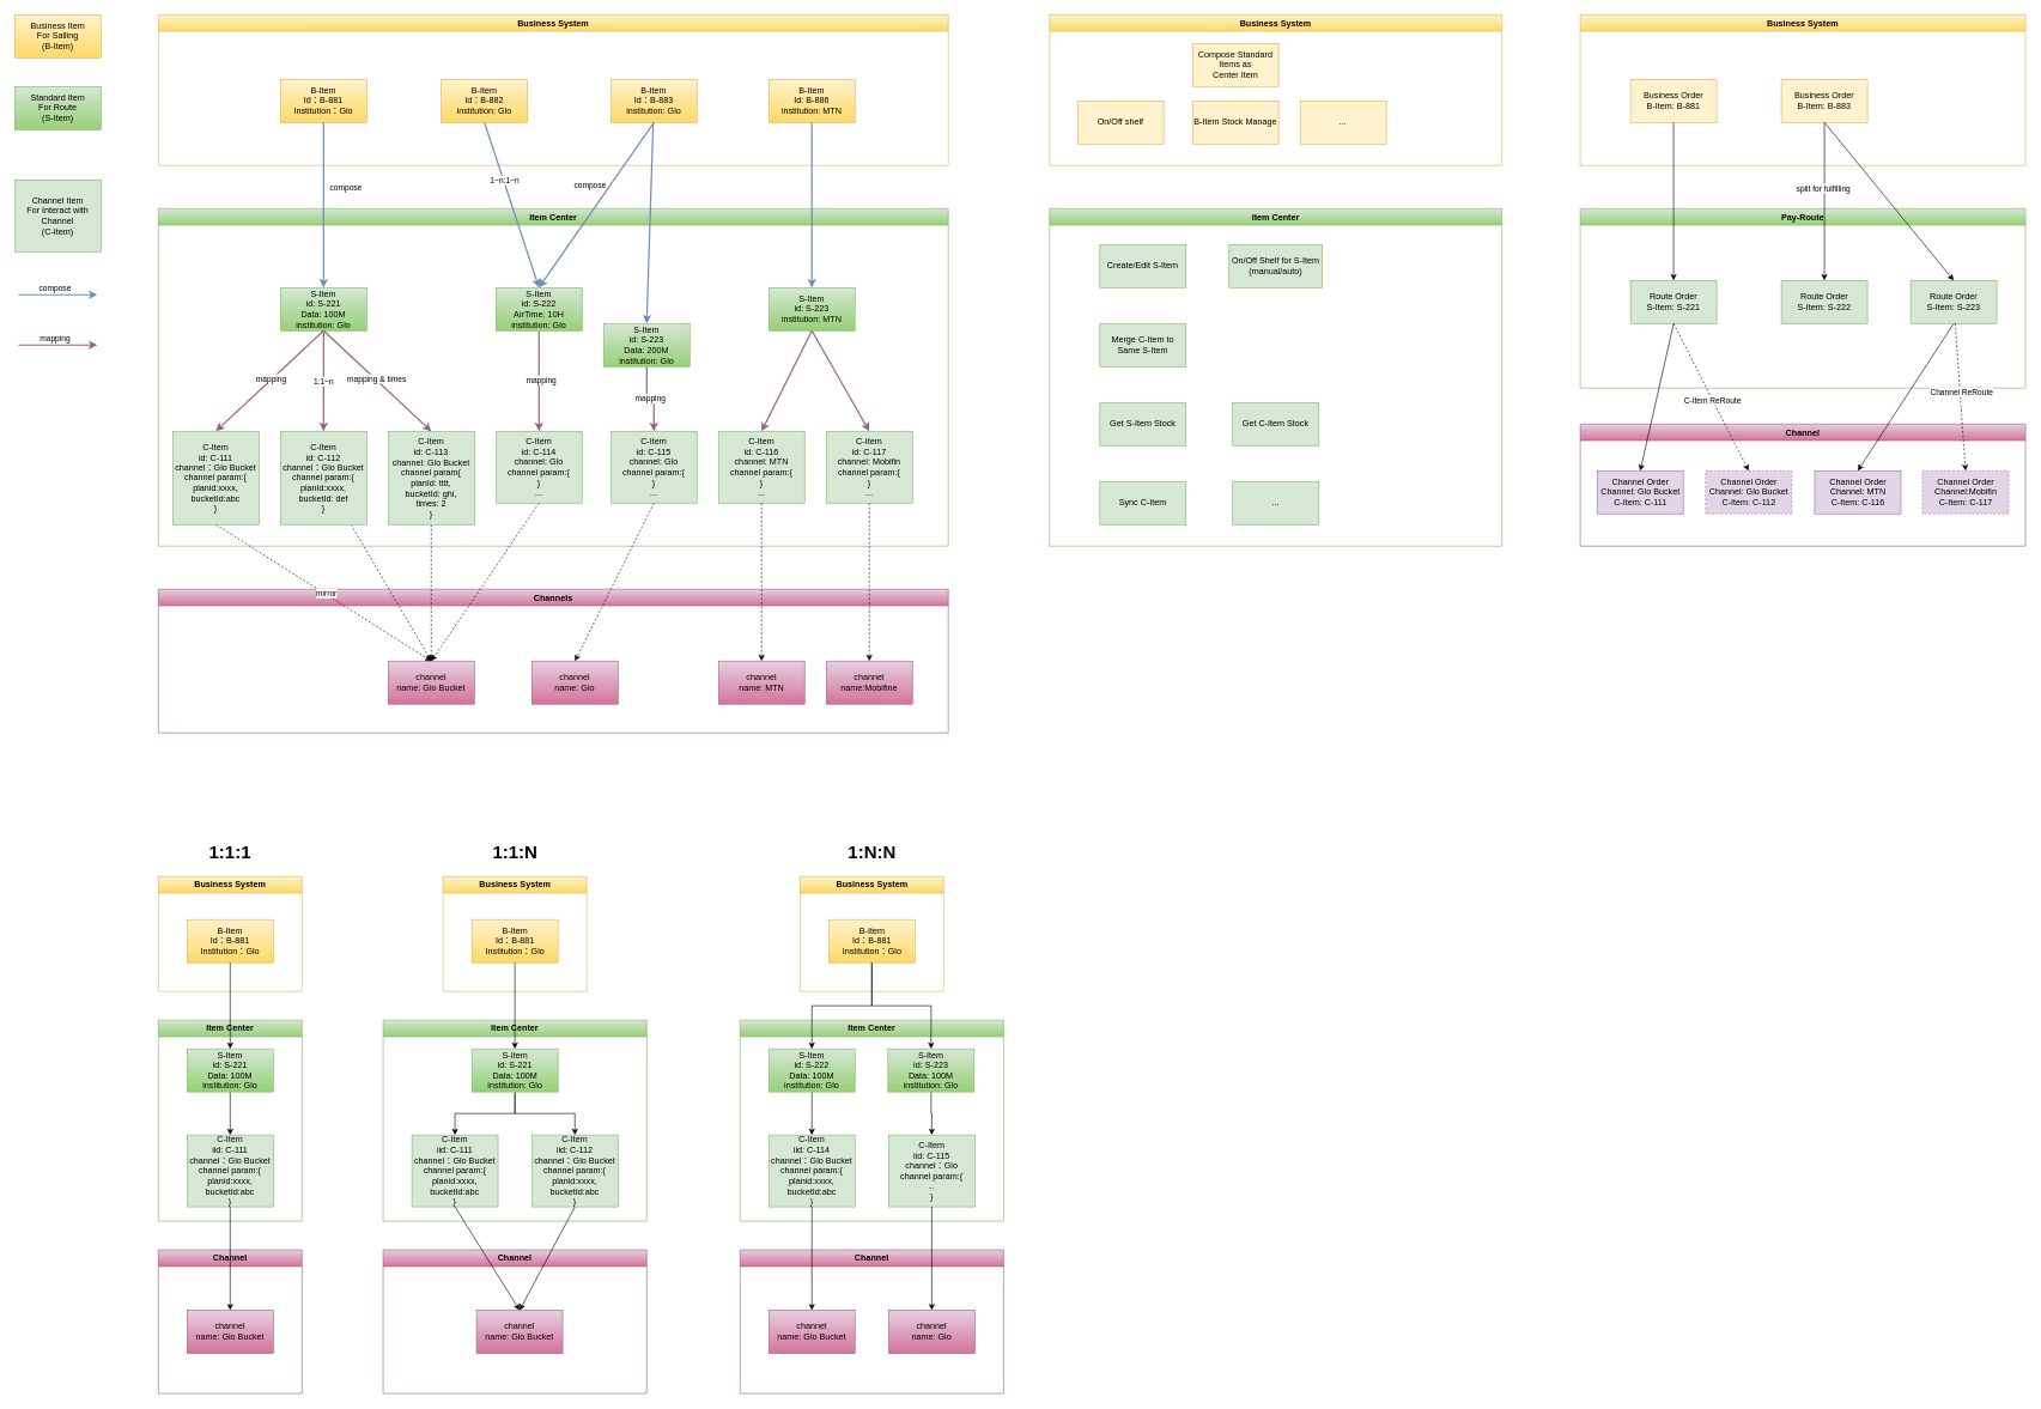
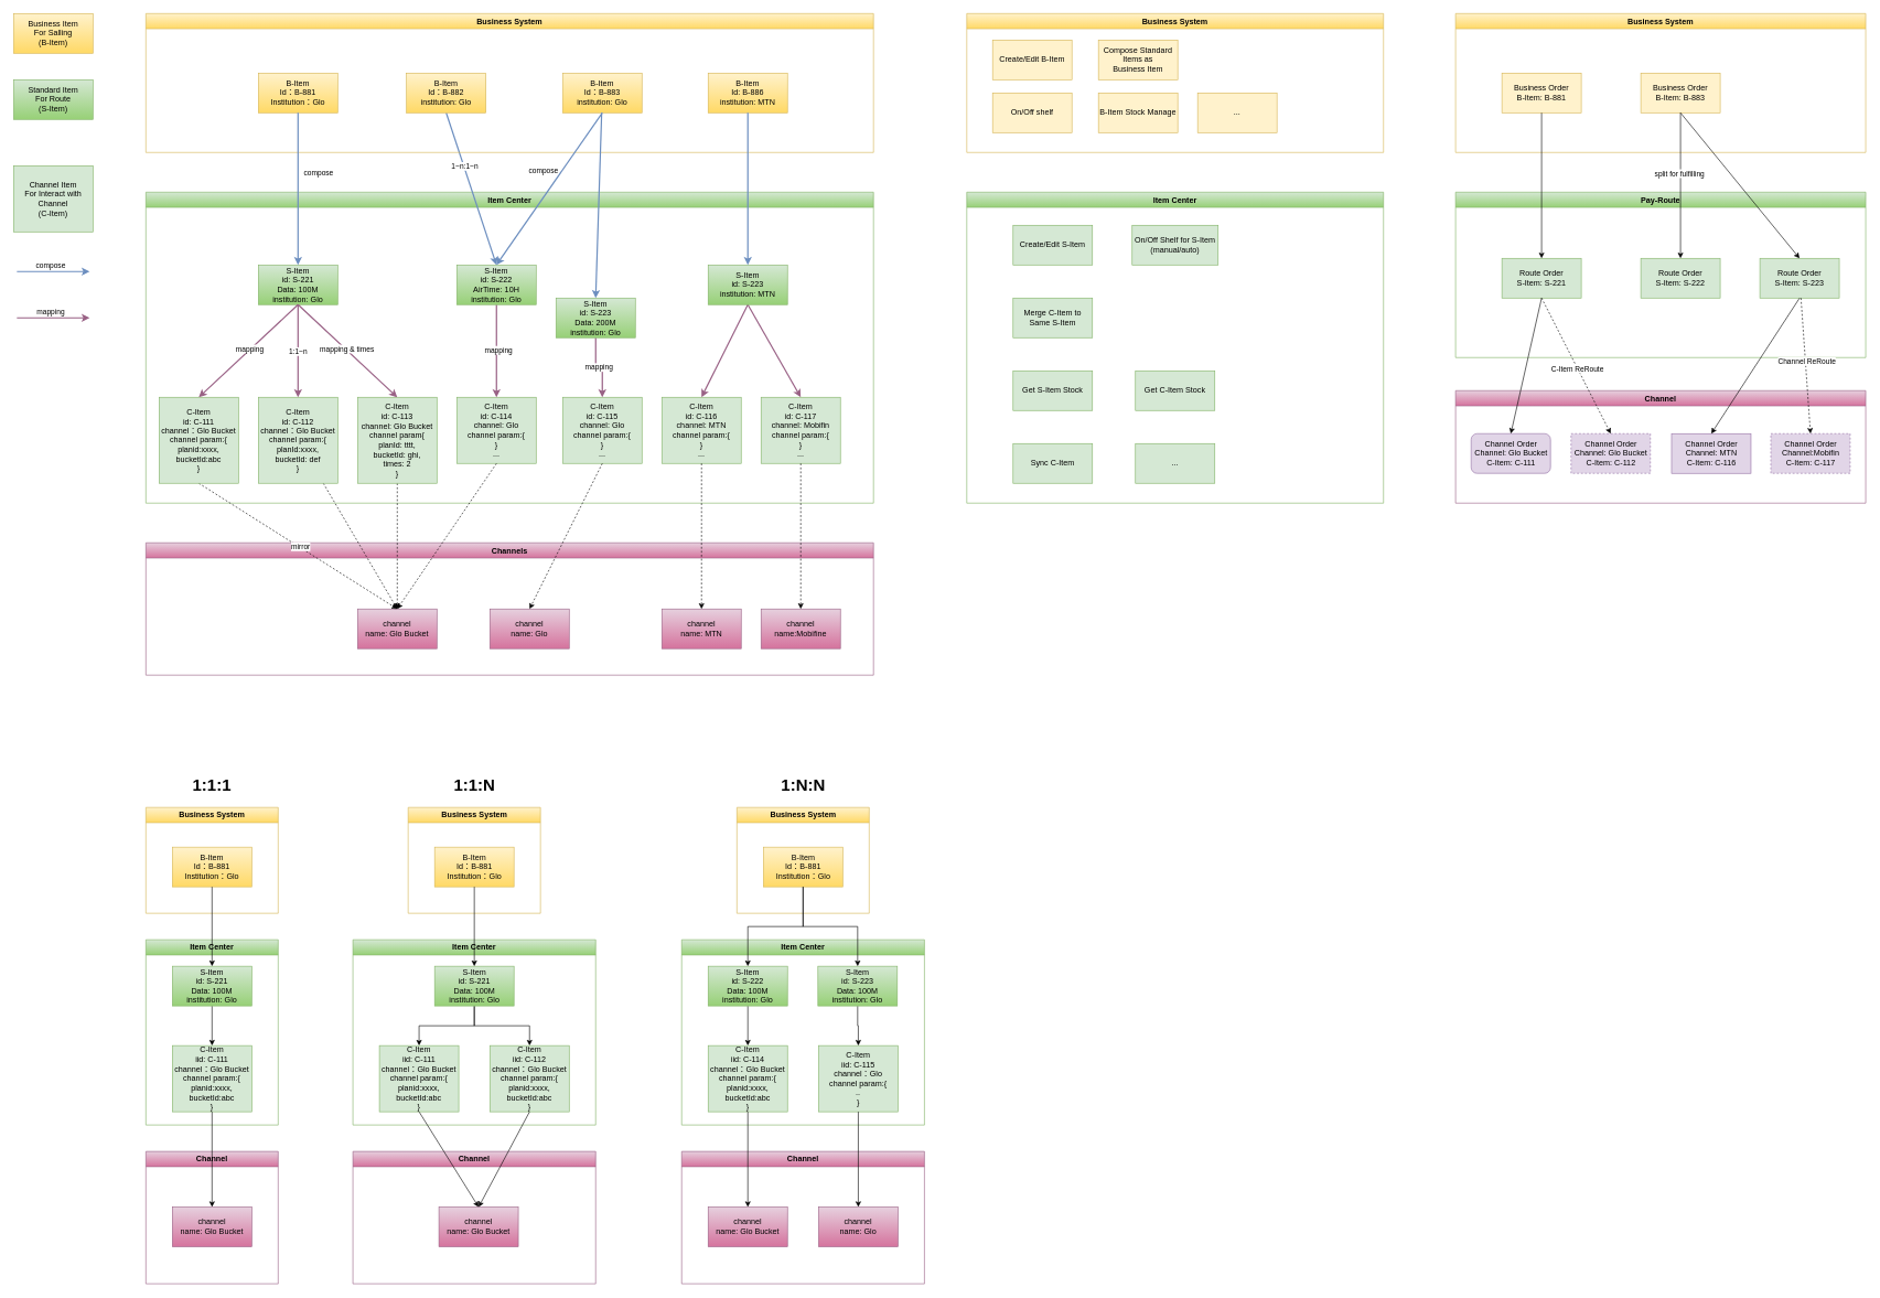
+ <mxCell id="52" value="Create/Edit B-Item" style="rounded=0;whiteSpace=wrap;html=1;fillColor=#fff2cc;strokeColor=#d6b656;" vertex="1" parent="51"><mxGeometry x="39" y="40" width="120" height="60" as="geometry" /></mxCell>
- <mxCell id="54" value="Compose Standard Items as &lt;br&gt;Center Item" style="rounded=0;whiteSpace=wrap;html=1;fillColor=#fff2cc;strokeColor=#d6b656;" vertex="1" parent="51"><mxGeometry x="199" y="40" width="120" height="60" as="geometry" /></mxCell>
+ <mxCell id="54" value="Compose Standard Items as &lt;br&gt;Business Item" style="rounded=0;whiteSpace=wrap;html=1;fillColor=#fff2cc;strokeColor=#d6b656;" vertex="1" parent="51"><mxGeometry x="199" y="40" width="120" height="60" as="geometry" /></mxCell>
- <mxCell id="94" value="Channel Order&lt;br&gt;Channel: Glo Bucket&lt;br&gt;C-Item: C-111" style="rounded=0;whiteSpace=wrap;html=1;fillColor=#e1d5e7;strokeColor=#9673a6;" vertex="1" parent="93"><mxGeometry x="23.5" y="65" width="120" height="60" as="geometry" /></mxCell>
+ <mxCell id="94" value="Channel Order&lt;br&gt;Channel: Glo Bucket&lt;br&gt;C-Item: C-111" style="whiteSpace=wrap;html=1;fillColor=#e1d5e7;strokeColor=#9673a6;rounded=1;" vertex="1" parent="93"><mxGeometry x="23.5" y="65" width="120" height="60" as="geometry" /></mxCell>
